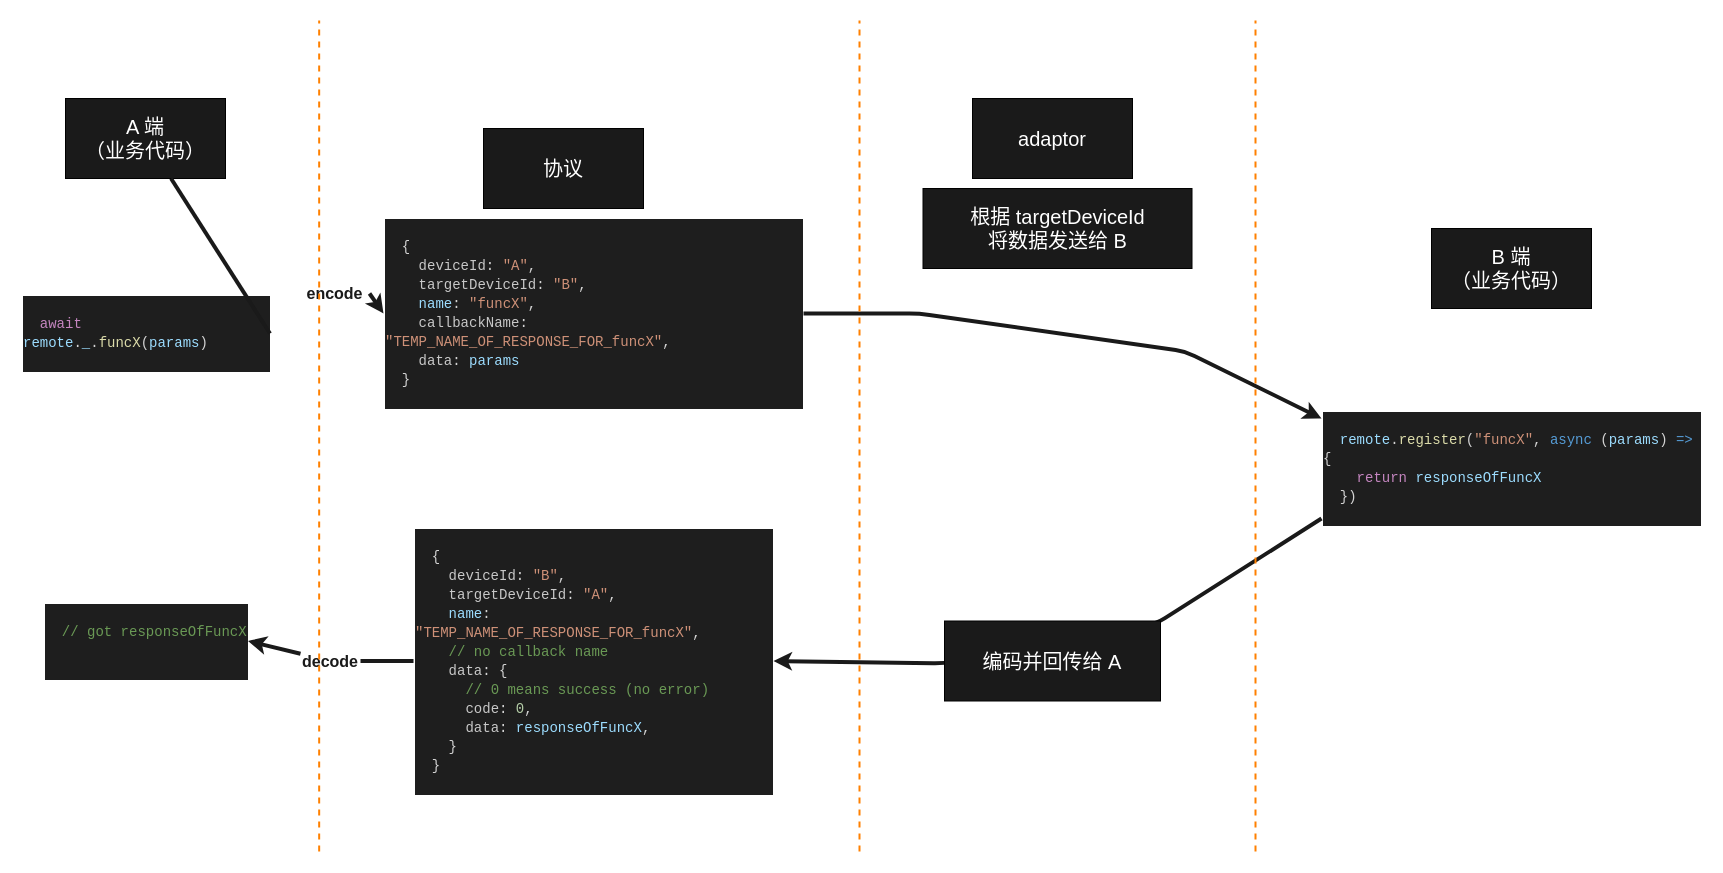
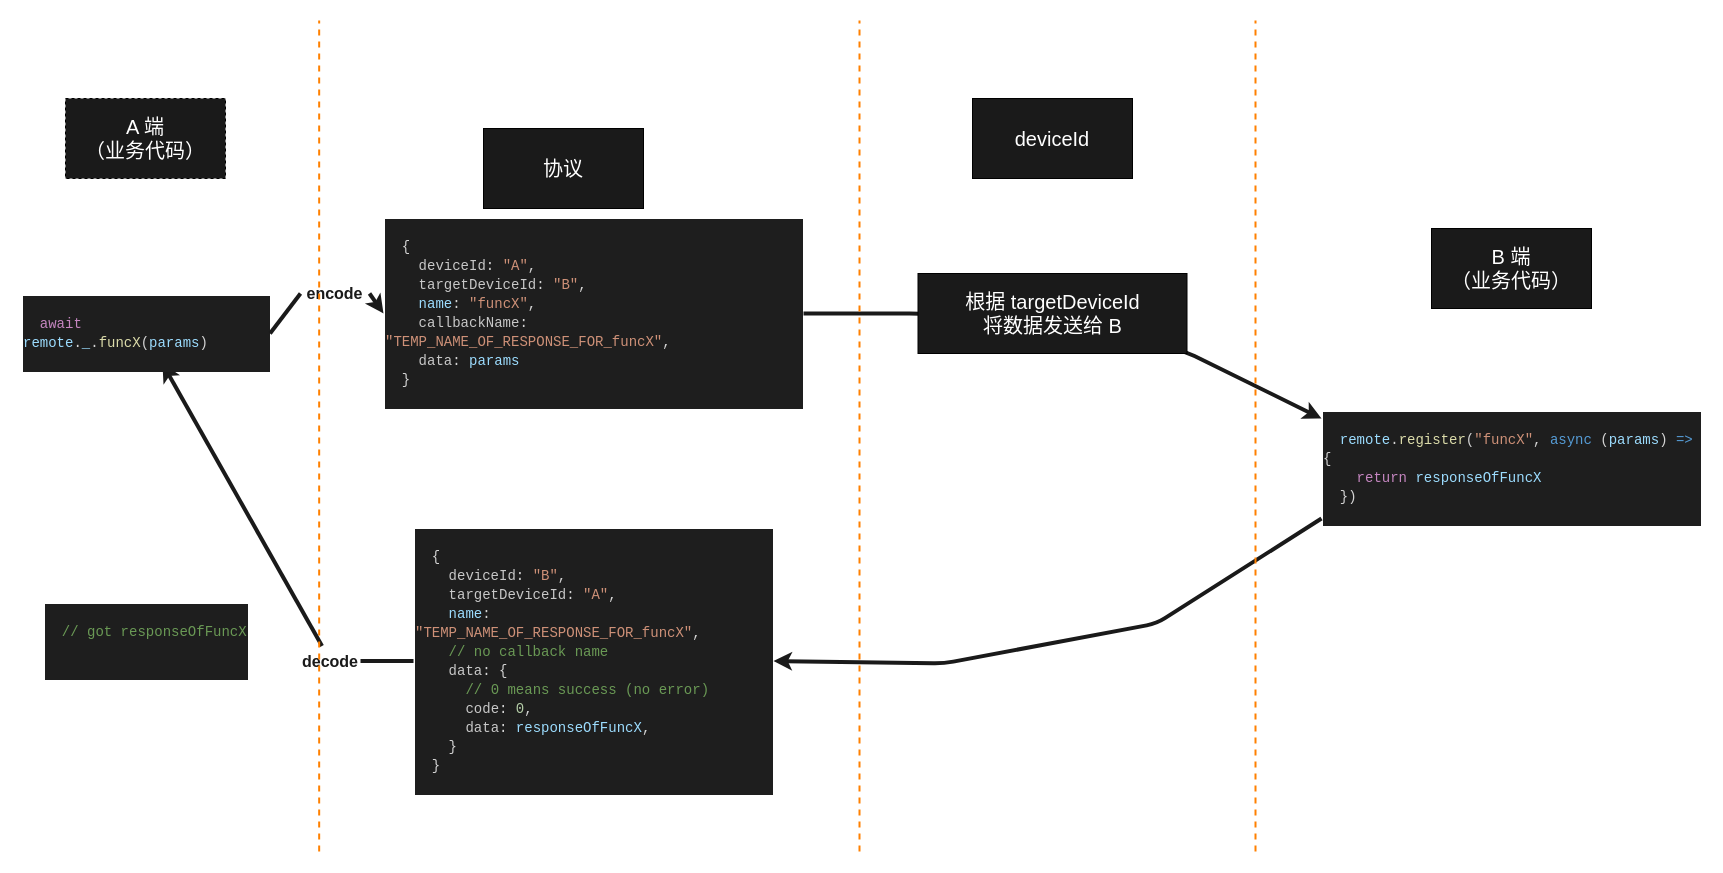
- <mxCell id="2" value="&lt;font color=&quot;#ffffff&quot; style=&quot;font-size: 20px; background-color: rgb(26, 26, 26);&quot;&gt;A 端&lt;br&gt;（业务代码）&lt;br&gt;&lt;/font&gt;" style="rounded=0;whiteSpace=wrap;html=1;fillColor=#1A1A1A;" parent="1" vertex="1"><mxGeometry x="65" y="98" width="160" height="80" as="geometry" /></mxCell>
+ <mxCell id="2" value="&lt;font color=&quot;#ffffff&quot; style=&quot;font-size: 20px; background-color: rgb(26, 26, 26);&quot;&gt;A 端&lt;br&gt;（业务代码）&lt;br&gt;&lt;/font&gt;" style="rounded=0;whiteSpace=wrap;html=1;fillColor=#1A1A1A;dashed=1;" parent="1" vertex="1"><mxGeometry x="65" y="98" width="160" height="80" as="geometry" /></mxCell>
- <mxCell id="18" value="&lt;font color=&quot;#ffffff&quot; style=&quot;font-size: 20px; background-color: rgb(26, 26, 26);&quot;&gt;adaptor&lt;/font&gt;" style="rounded=0;whiteSpace=wrap;html=1;fillColor=#1A1A1A;" parent="1" vertex="1"><mxGeometry x="972" y="98" width="160" height="80" as="geometry" /></mxCell>
+ <mxCell id="18" value="&lt;font color=&quot;#ffffff&quot; style=&quot;font-size: 20px; background-color: rgb(26, 26, 26);&quot;&gt;deviceId&lt;/font&gt;" style="rounded=0;whiteSpace=wrap;html=1;fillColor=#1A1A1A;" parent="1" vertex="1"><mxGeometry x="972" y="98" width="160" height="80" as="geometry" /></mxCell>
- <mxCell id="19" value="&lt;font color=&quot;#ffffff&quot; style=&quot;font-size: 20px; background-color: rgb(26, 26, 26);&quot;&gt;根据 targetDeviceId&lt;br&gt;将数据发送给 B&lt;br&gt;&lt;/font&gt;" style="rounded=0;whiteSpace=wrap;html=1;fillColor=#1A1A1A;" parent="1" vertex="1"><mxGeometry x="922.5" y="188" width="269" height="80" as="geometry" /></mxCell>
+ <mxCell id="19" value="&lt;font color=&quot;#ffffff&quot; style=&quot;font-size: 20px; background-color: rgb(26, 26, 26);&quot;&gt;根据 targetDeviceId&lt;br&gt;将数据发送给 B&lt;br&gt;&lt;/font&gt;" style="rounded=0;whiteSpace=wrap;html=1;fillColor=#1A1A1A;" parent="1" vertex="1"><mxGeometry x="917.5" y="273" width="269" height="80" as="geometry" /></mxCell>
- <mxCell id="14" value="" style="edgeStyle=none;html=1;strokeWidth=4;strokeColor=#1A1A1A;exitX=1;exitY=0.5;exitDx=0;exitDy=0;endArrow=none;" parent="1" source="13" target="2" edge="1"><mxGeometry relative="1" as="geometry"><mxPoint x="269.5" y="313" as="sourcePoint" /><mxPoint x="383" y="313" as="targetPoint" /></mxGeometry></mxCell>
+ <mxCell id="14" value="" style="edgeStyle=none;html=1;entryX=0;entryY=0.5;entryDx=0;entryDy=0;strokeWidth=4;strokeColor=#1A1A1A;exitX=1;exitY=0.5;exitDx=0;exitDy=0;endArrow=none;" parent="1" source="13" target="15" edge="1"><mxGeometry relative="1" as="geometry"><mxPoint x="269.5" y="313" as="sourcePoint" /><mxPoint x="383" y="313" as="targetPoint" /></mxGeometry></mxCell>
- <mxCell id="10" style="edgeStyle=none;html=1;entryX=1;entryY=0.5;entryDx=0;entryDy=0;strokeWidth=4;strokeColor=#1A1A1A;startArrow=none;" parent="1" source="17" target="12" edge="1"><mxGeometry relative="1" as="geometry"><mxPoint x="255" y="693" as="targetPoint" /></mxGeometry></mxCell>
+ <mxCell id="10" style="edgeStyle=none;html=1;strokeWidth=4;strokeColor=#1A1A1A;startArrow=none;" parent="1" source="17" target="13" edge="1"><mxGeometry relative="1" as="geometry"><mxPoint x="255" y="693" as="targetPoint" /></mxGeometry></mxCell>
- <mxCell id="20" value="&lt;font color=&quot;#ffffff&quot; style=&quot;font-size: 20px; background-color: rgb(26, 26, 26);&quot;&gt;编码并回传给 A&lt;br&gt;&lt;/font&gt;" style="rounded=0;whiteSpace=wrap;html=1;fillColor=#1A1A1A;" parent="1" vertex="1"><mxGeometry x="944" y="620.5" width="216" height="80" as="geometry" /></mxCell>
